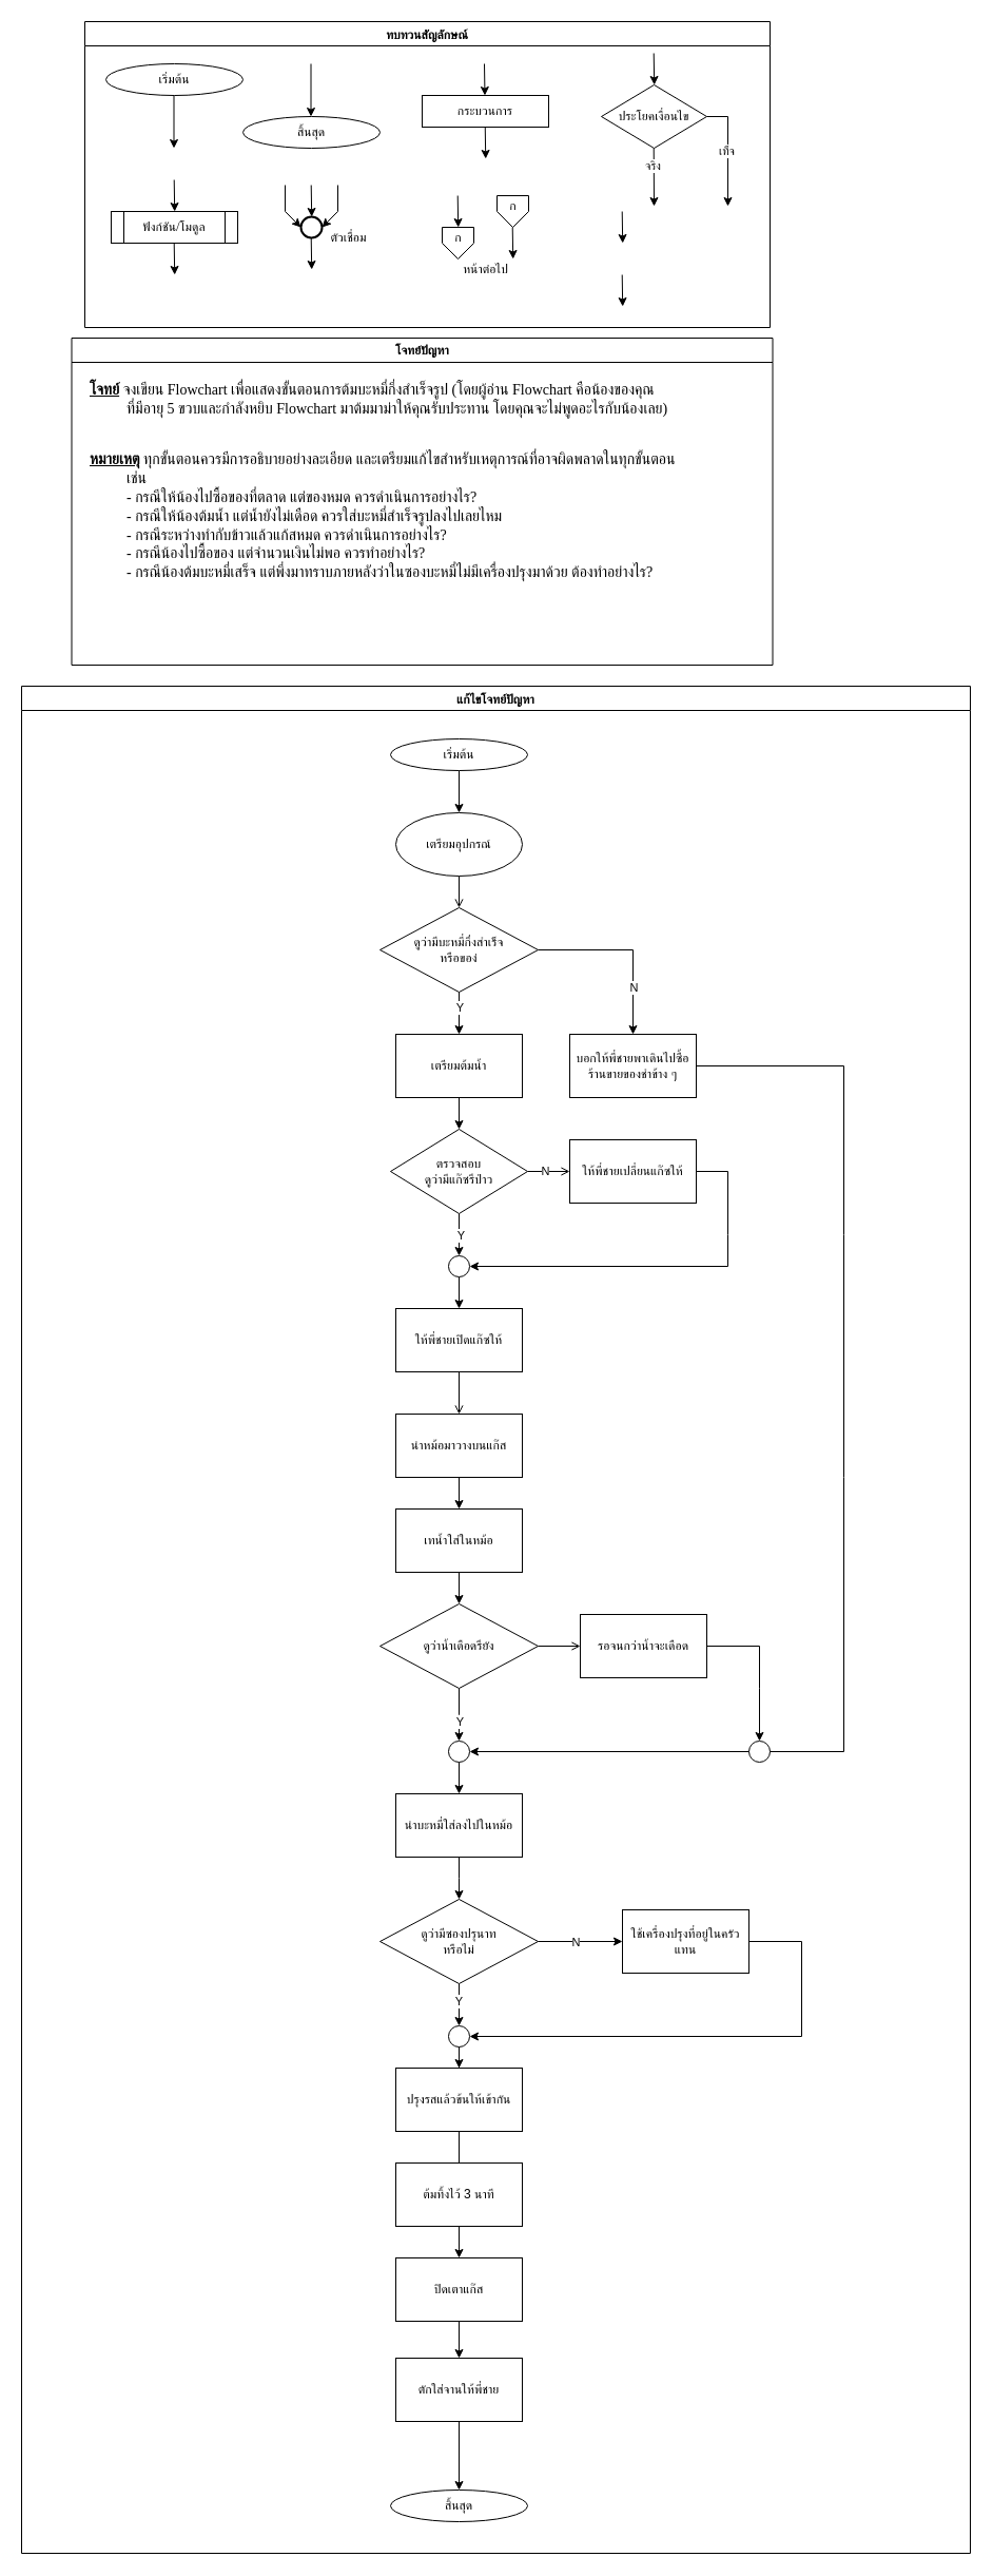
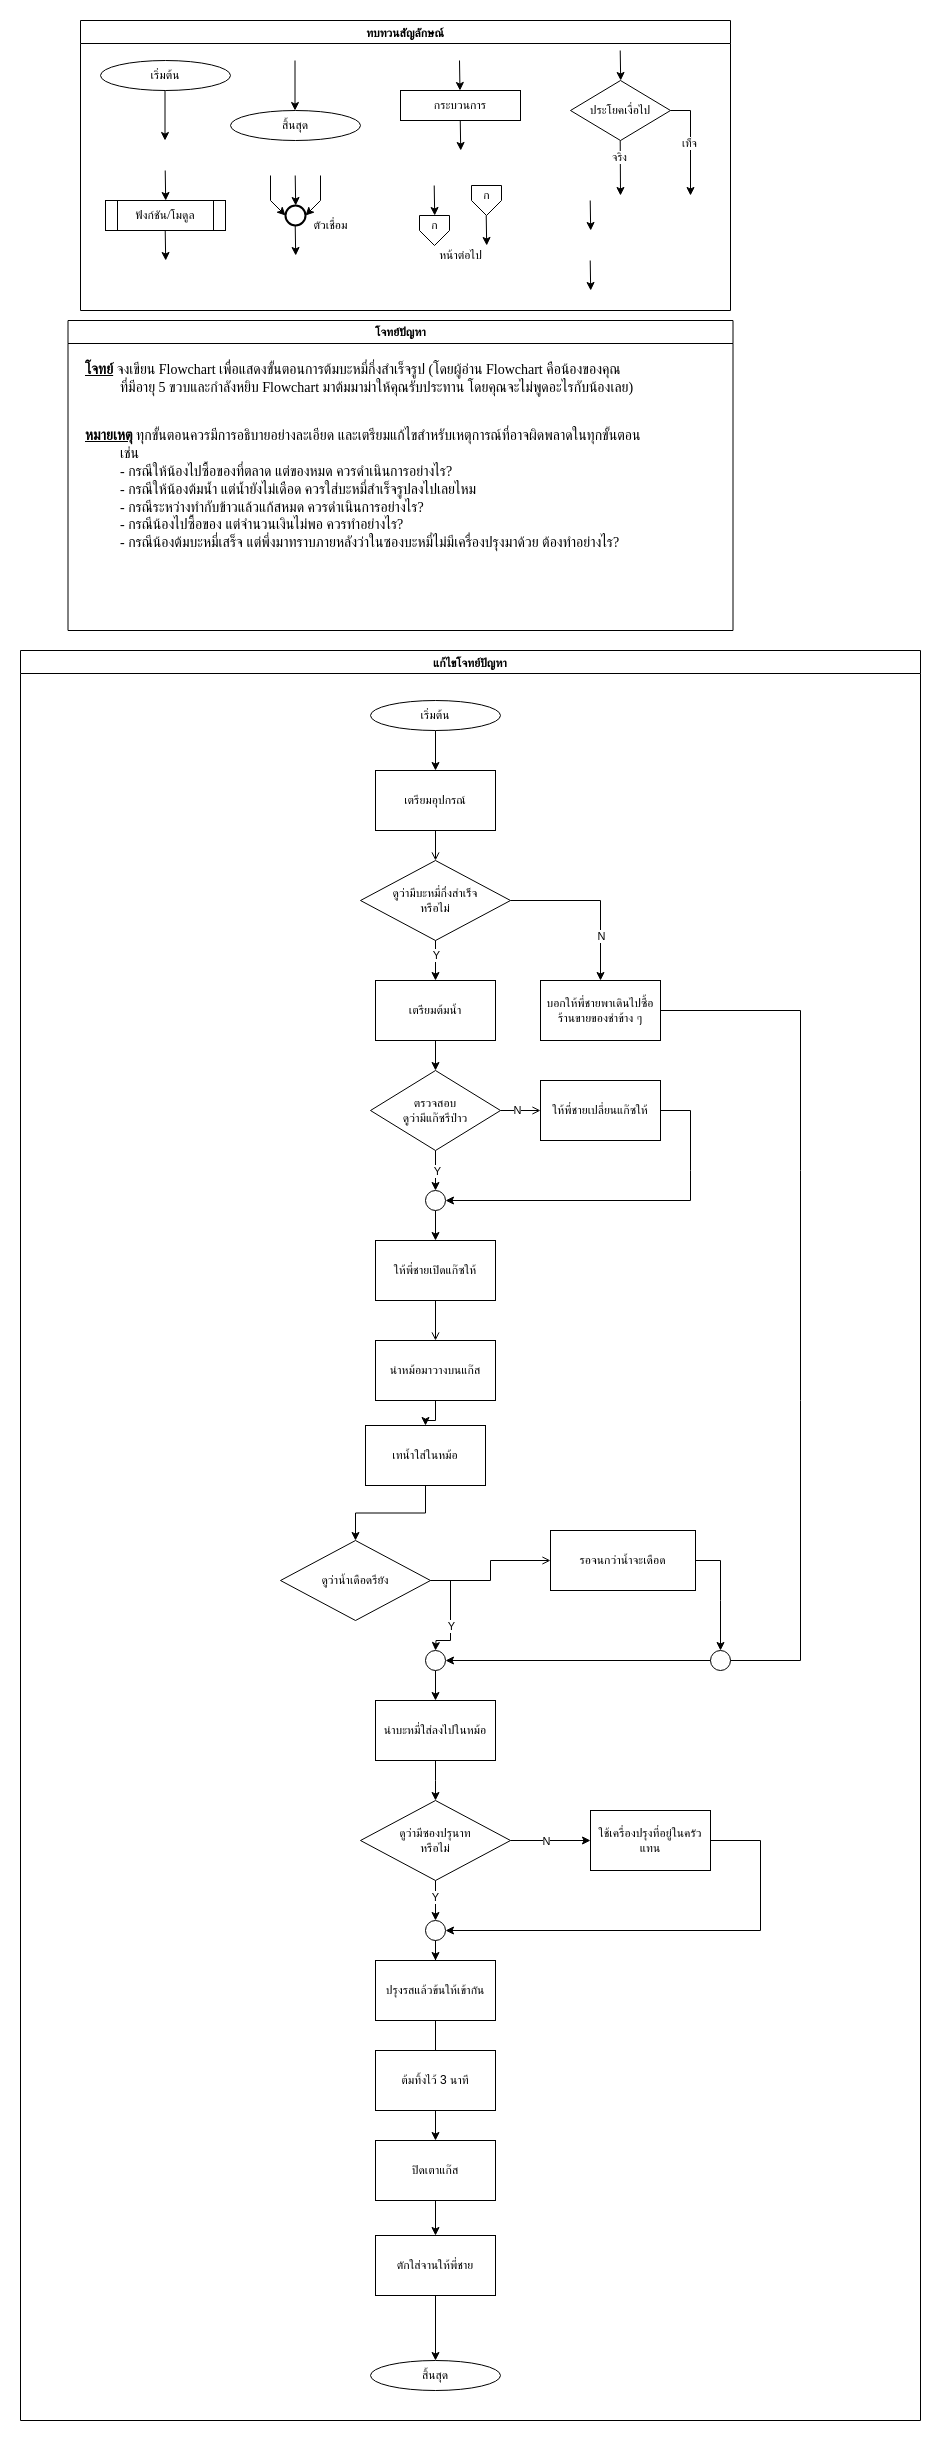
- <mxCell id="10" value="ประโยคเงื่อนไข" style="rhombus;whiteSpace=wrap;html=1;fontFamily=Sarabun;fontSource=https%3A%2F%2Ffonts.googleapis.com%2Fcss%3Ffamily%3DSarabun;" parent="2" vertex="1"><mxGeometry x="490" y="60" width="100" height="60" as="geometry" /></mxCell>
+ <mxCell id="10" value="ประโยคเงื่อไป" style="rhombus;whiteSpace=wrap;html=1;fontFamily=Sarabun;fontSource=https%3A%2F%2Ffonts.googleapis.com%2Fcss%3Ffamily%3DSarabun;" parent="2" vertex="1"><mxGeometry x="490" y="60" width="100" height="60" as="geometry" /></mxCell>
- <mxCell id="38" value="เตรียมอุปกรณ์" style="ellipse;whiteSpace=wrap;html=1;" vertex="1" parent="34"><mxGeometry x="355" y="120" width="120" height="60" as="geometry" /></mxCell>
+ <mxCell id="38" value="เตรียมอุปกรณ์" style="whiteSpace=wrap;html=1;" vertex="1" parent="34"><mxGeometry x="355" y="120" width="120" height="60" as="geometry" /></mxCell>
- <mxCell id="41" value="ดูว่ามีบะหมี่กึ่งสำเร็จ&lt;div&gt;หรือของ่&lt;/div&gt;" style="rhombus;whiteSpace=wrap;html=1;" vertex="1" parent="34"><mxGeometry x="340" y="210" width="150" height="80" as="geometry" /></mxCell>
+ <mxCell id="41" value="ดูว่ามีบะหมี่กึ่งสำเร็จ&lt;div&gt;หรือไม่&lt;/div&gt;" style="rhombus;whiteSpace=wrap;html=1;" vertex="1" parent="34"><mxGeometry x="340" y="210" width="150" height="80" as="geometry" /></mxCell>
- <mxCell id="61" value="เทน้ำใส่ในหม้อ" style="whiteSpace=wrap;html=1;" vertex="1" parent="34"><mxGeometry x="355" y="780" width="120" height="60" as="geometry" /></mxCell>
+ <mxCell id="61" value="เทน้ำใส่ในหม้อ" style="whiteSpace=wrap;html=1;" vertex="1" parent="34"><mxGeometry x="345" y="775" width="120" height="60" as="geometry" /></mxCell>
- <mxCell id="65" value="ดูว่าน้ำเดือดรึยัง" style="rhombus;whiteSpace=wrap;html=1;" vertex="1" parent="34"><mxGeometry x="340" y="870" width="150" height="80" as="geometry" /></mxCell>
+ <mxCell id="65" value="ดูว่าน้ำเดือดรึยัง" style="rhombus;whiteSpace=wrap;html=1;" vertex="1" parent="34"><mxGeometry x="260" y="890" width="150" height="80" as="geometry" /></mxCell>
- <mxCell id="69" value="รอจนกว่าน้ำจะเดือด" style="whiteSpace=wrap;html=1;" vertex="1" parent="34"><mxGeometry x="530" y="880" width="120" height="60" as="geometry" /></mxCell>
+ <mxCell id="69" value="รอจนกว่าน้ำจะเดือด" style="whiteSpace=wrap;html=1;" vertex="1" parent="34"><mxGeometry x="530" y="880" width="145" height="60" as="geometry" /></mxCell>
